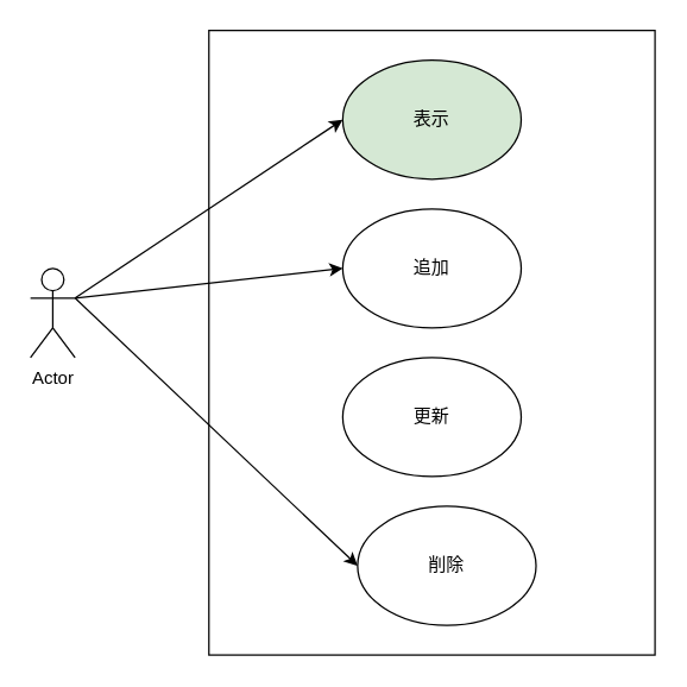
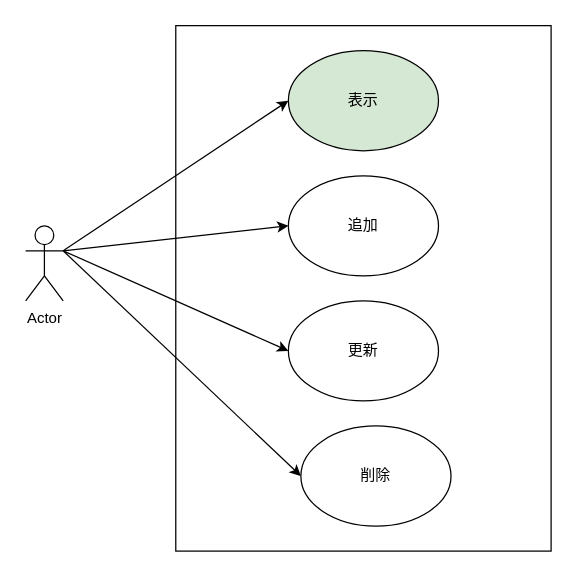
+ <mxCell id="4" style="edgeStyle=none;html=1;exitX=1;exitY=0.333;exitDx=0;exitDy=0;exitPerimeter=0;entryX=0;entryY=0.5;entryDx=0;entryDy=0;" edge="1" parent="1" source="6" target="10"><mxGeometry relative="1" as="geometry" /></mxCell>
